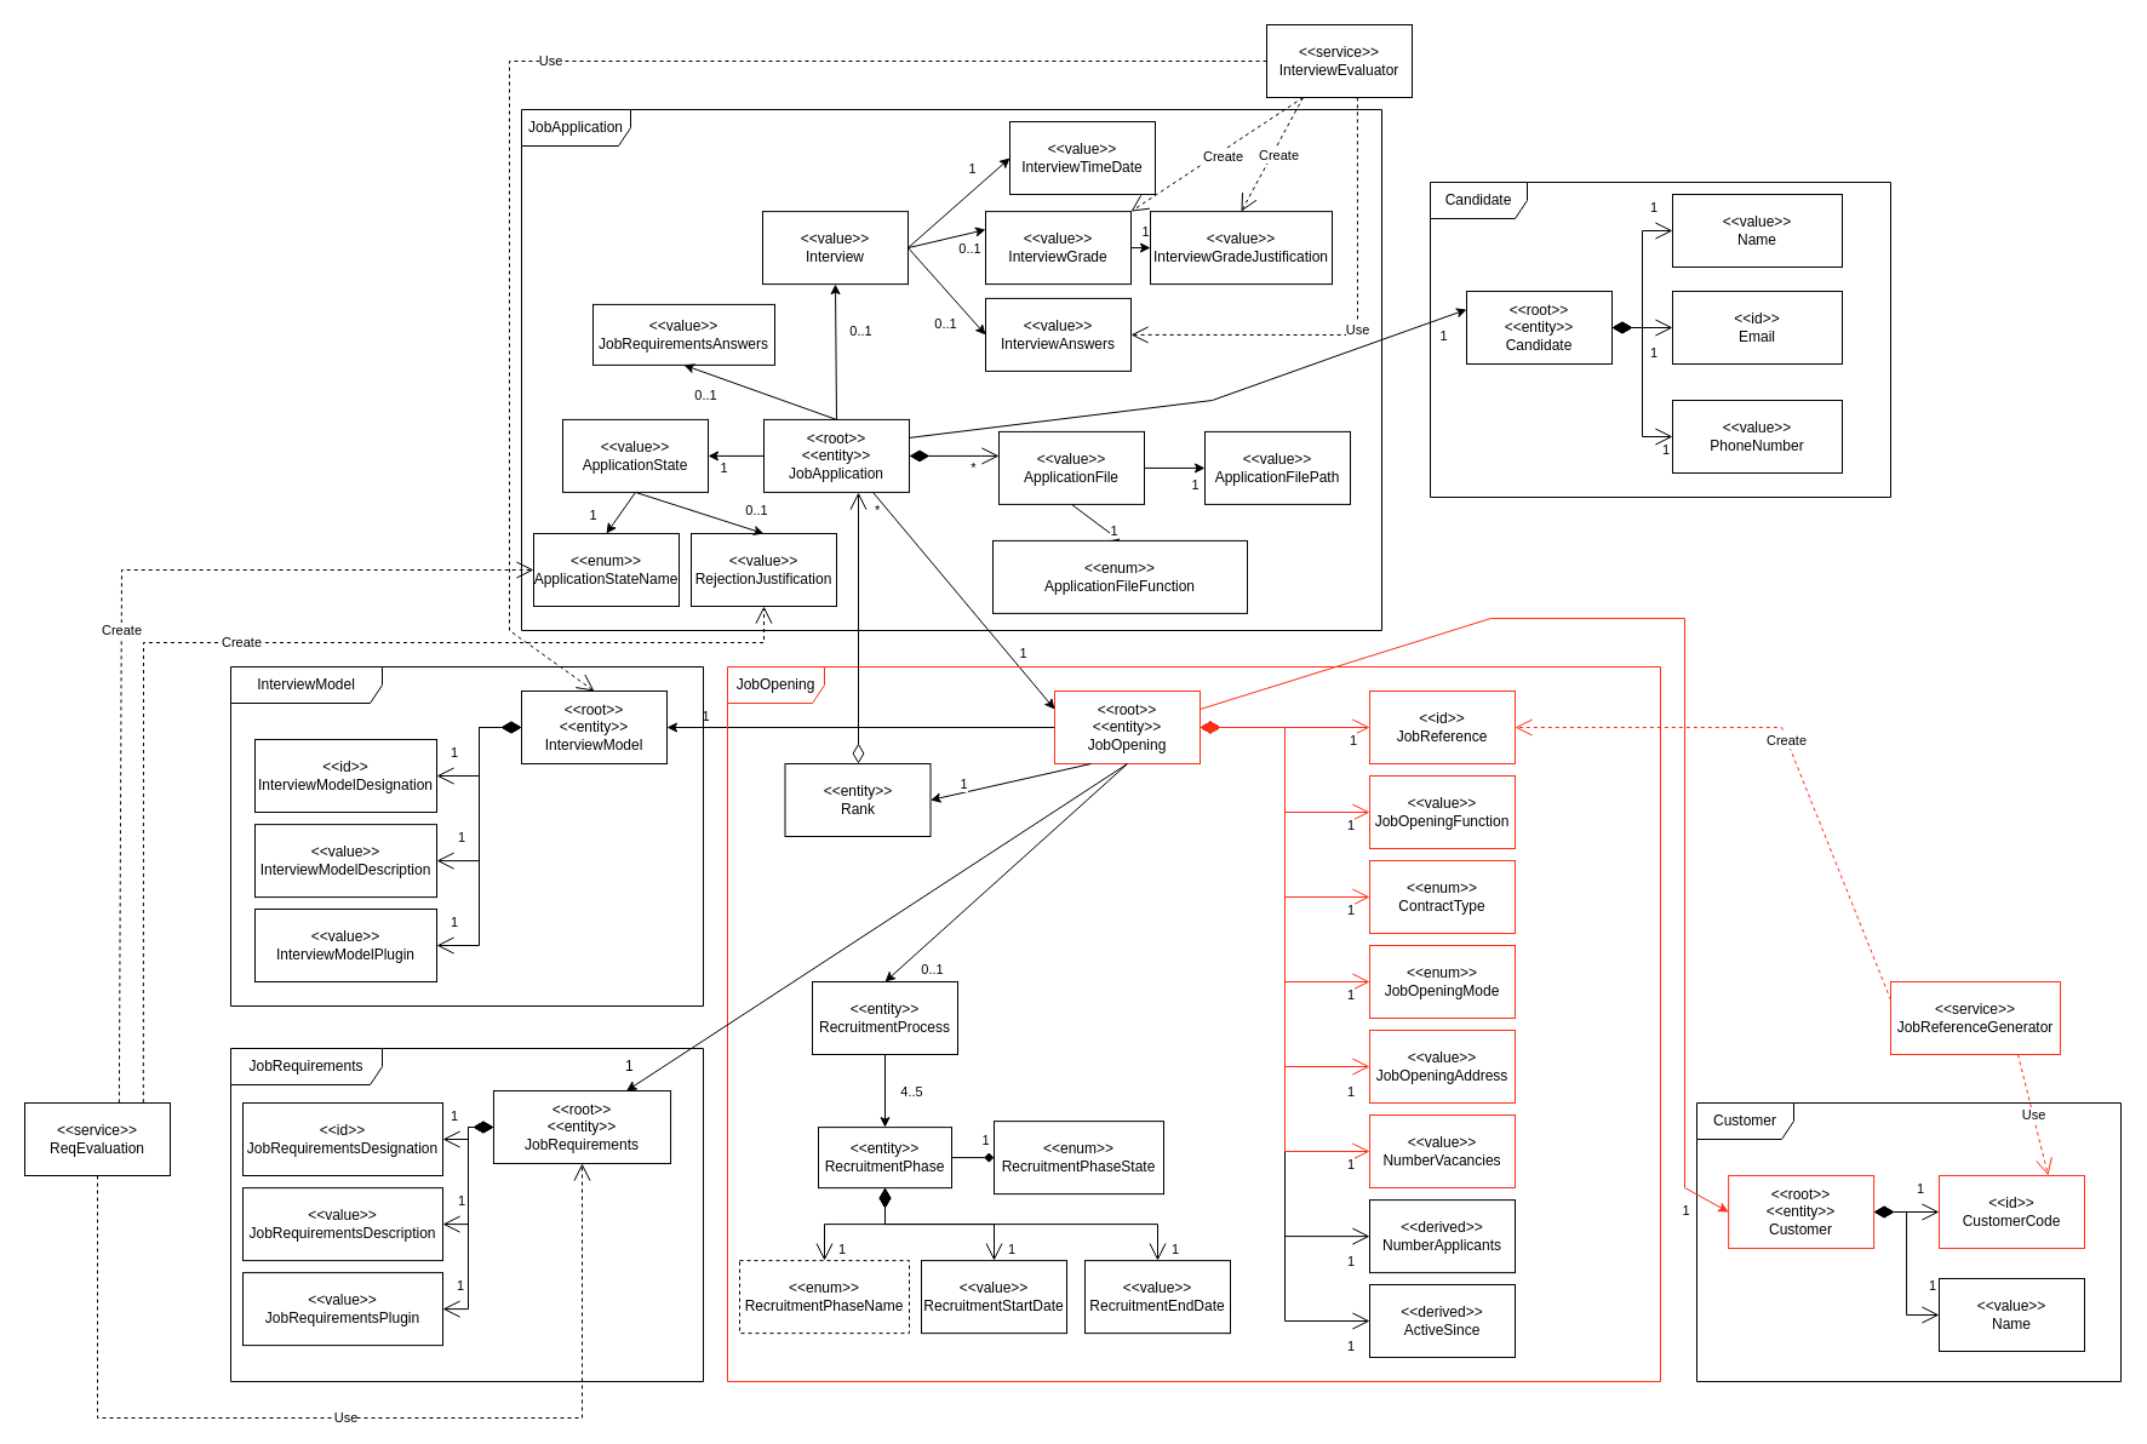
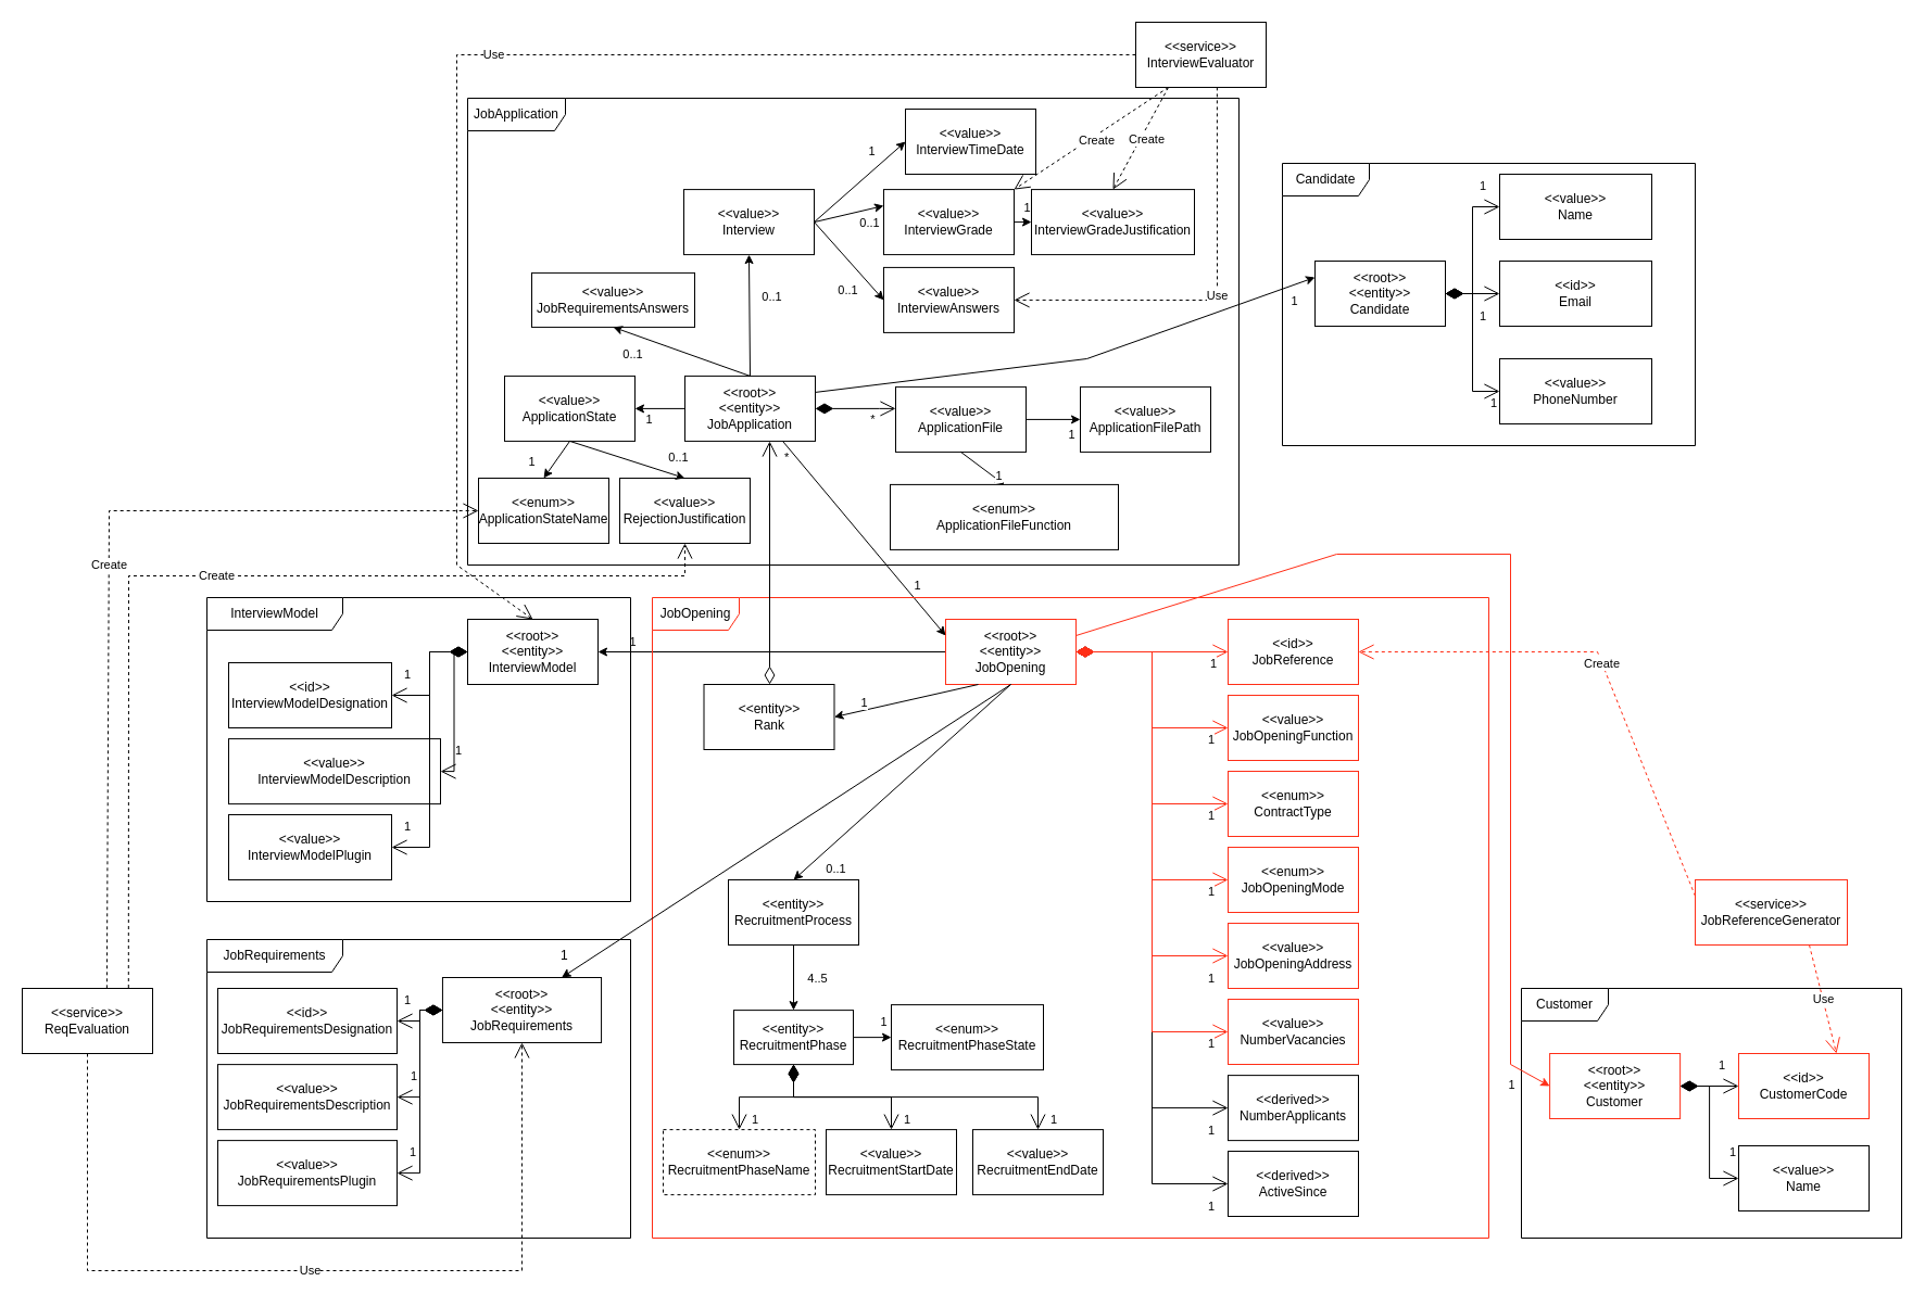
- <mxCell id="84" value="&amp;lt;&amp;lt;value&amp;gt;&amp;gt;&lt;div&gt;InterviewModelDescription&lt;/div&gt;" style="whiteSpace=wrap;html=1;" parent="1" vertex="1"><mxGeometry x="210" y="680.11" width="150" height="60" as="geometry" /></mxCell>
+ <mxCell id="84" value="&amp;lt;&amp;lt;value&amp;gt;&amp;gt;&lt;div&gt;InterviewModelDescription&lt;/div&gt;" style="whiteSpace=wrap;html=1;" parent="1" vertex="1"><mxGeometry x="210" y="680.11" width="195" height="60" as="geometry" /></mxCell>
- <mxCell id="105" value="" style="endArrow=diamond;html=1;rounded=0;exitX=1;exitY=0.5;exitDx=0;exitDy=0;entryX=0;entryY=0.5;entryDx=0;entryDy=0;" parent="1" source="27" target="68" edge="1"><mxGeometry width="50" height="50" relative="1" as="geometry"><mxPoint x="902.5" y="1090.37" as="sourcePoint" /><mxPoint x="952.5" y="1040.37" as="targetPoint" /></mxGeometry></mxCell>
+ <mxCell id="105" value="" style="endArrow=classic;html=1;rounded=0;exitX=1;exitY=0.5;exitDx=0;exitDy=0;entryX=0;entryY=0.5;entryDx=0;entryDy=0;" parent="1" source="27" target="68" edge="1"><mxGeometry width="50" height="50" relative="1" as="geometry"><mxPoint x="902.5" y="1090.37" as="sourcePoint" /><mxPoint x="952.5" y="1040.37" as="targetPoint" /></mxGeometry></mxCell>
